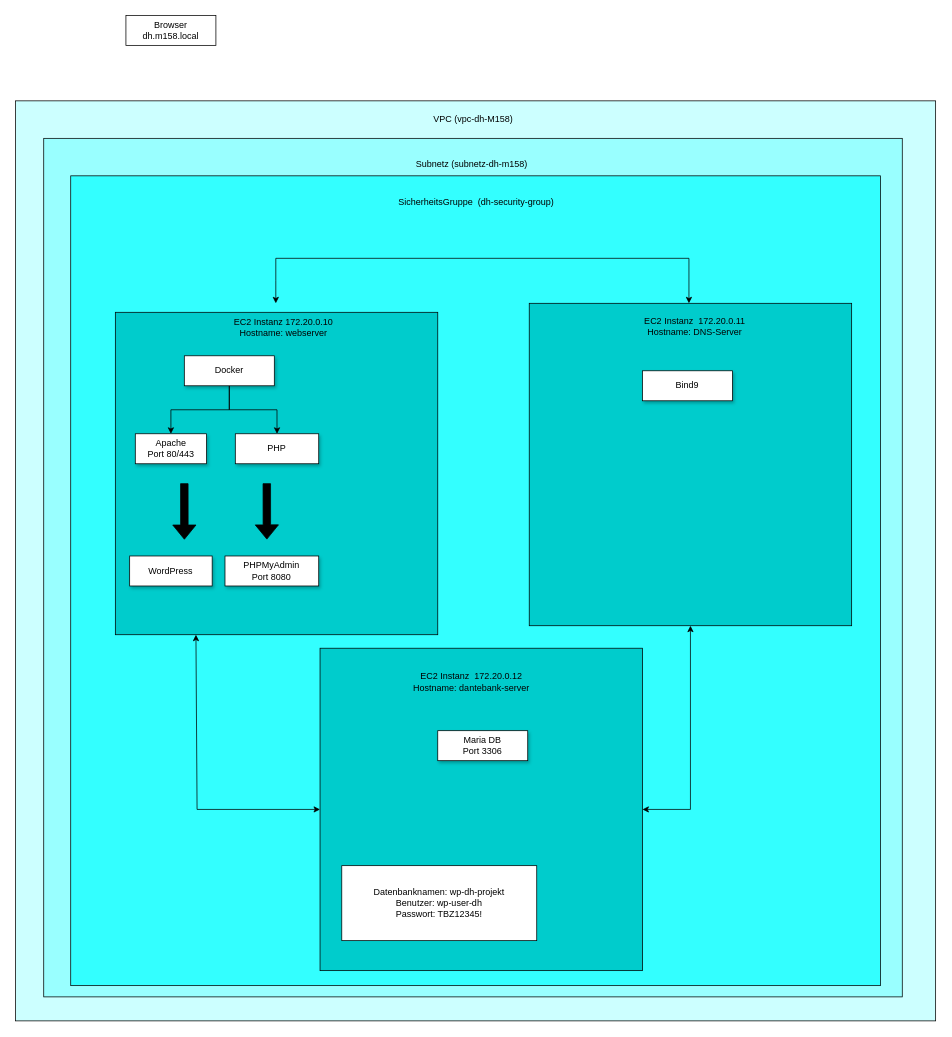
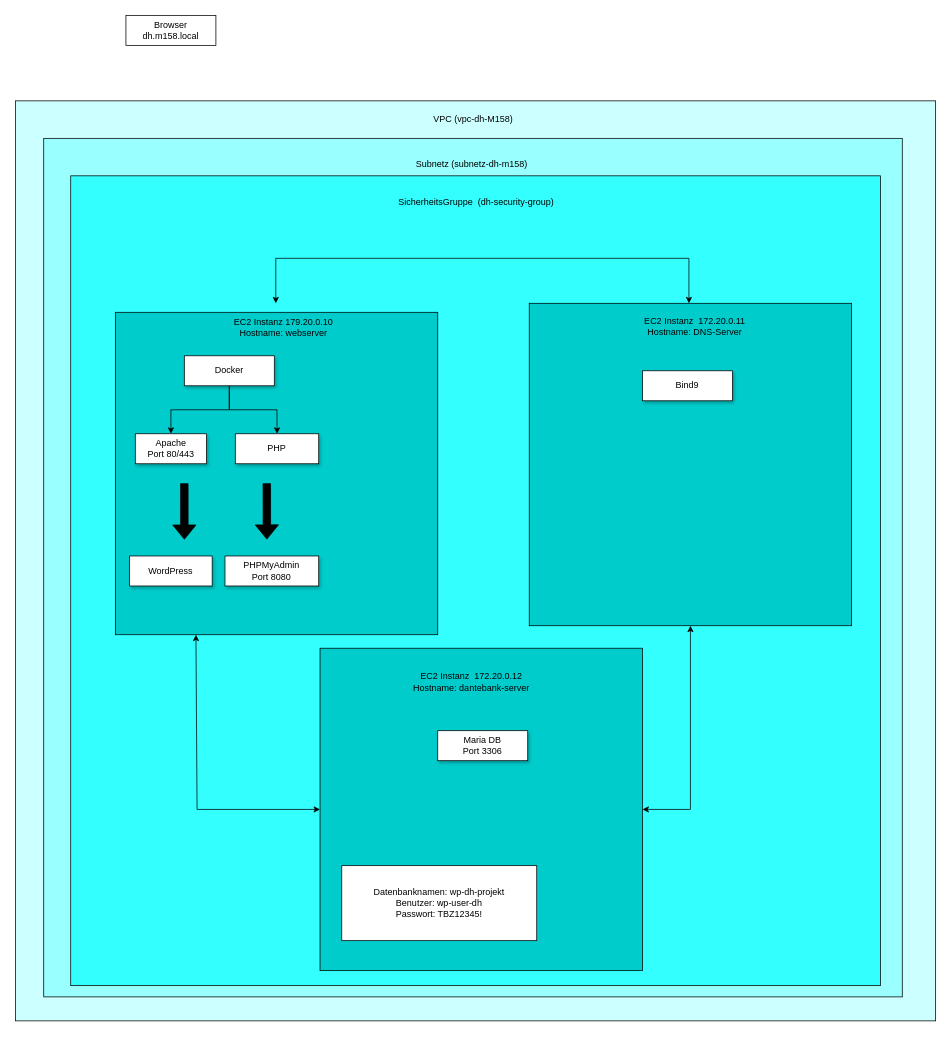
- <mxCell id="8" value="EC2 Instanz&amp;nbsp;172.20.0.10&lt;br&gt;Hostname: webserver" style="text;html=1;align=center;verticalAlign=middle;resizable=0;points=[];autosize=1;strokeColor=none;fillColor=none;" parent="1" vertex="1"><mxGeometry x="297.12" y="416" width="160" height="40" as="geometry" /></mxCell>
+ <mxCell id="8" value="EC2 Instanz&amp;nbsp;179.20.0.10&lt;br&gt;Hostname: webserver" style="text;html=1;align=center;verticalAlign=middle;resizable=0;points=[];autosize=1;strokeColor=none;fillColor=none;" parent="1" vertex="1"><mxGeometry x="297.12" y="416" width="160" height="40" as="geometry" /></mxCell>
